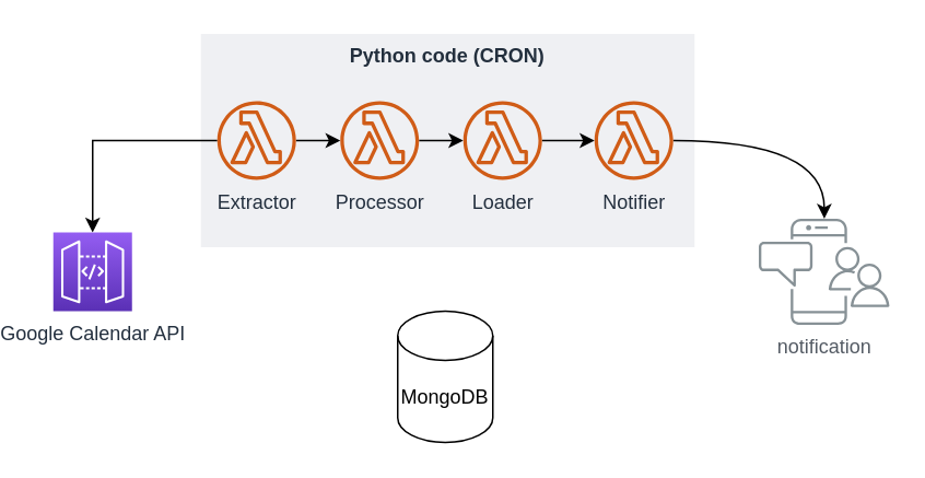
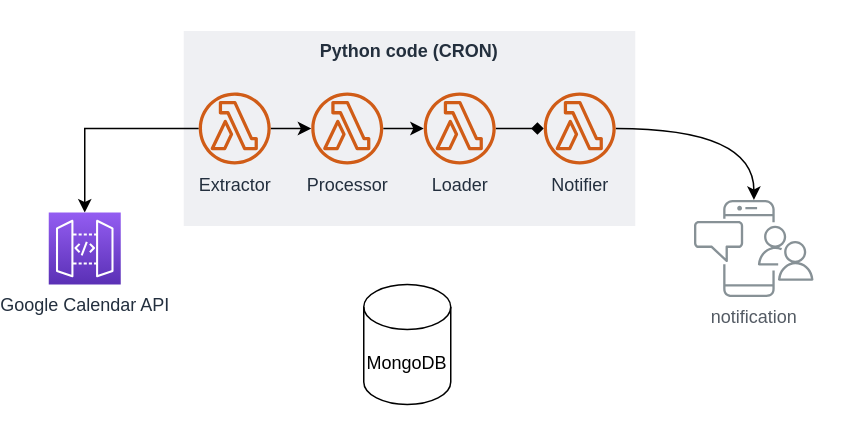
- <mxCell id="13" style="edgeStyle=orthogonalEdgeStyle;rounded=0;orthogonalLoop=1;jettySize=auto;html=1;" edge="1" parent="1" source="14" target="12"><mxGeometry relative="1" as="geometry" /></mxCell>
+ <mxCell id="13" style="edgeStyle=orthogonalEdgeStyle;rounded=0;orthogonalLoop=1;jettySize=auto;html=1;endArrow=diamond;" edge="1" parent="1" source="14" target="12"><mxGeometry relative="1" as="geometry" /></mxCell>
